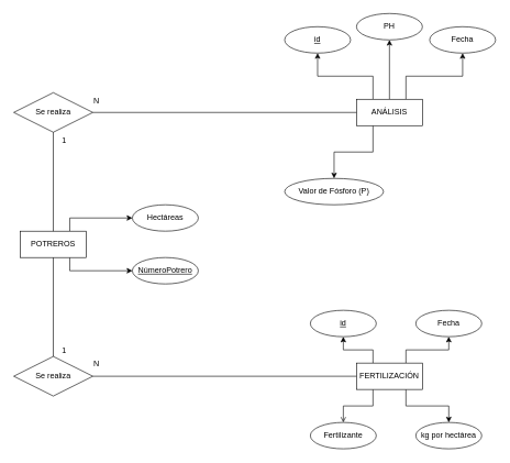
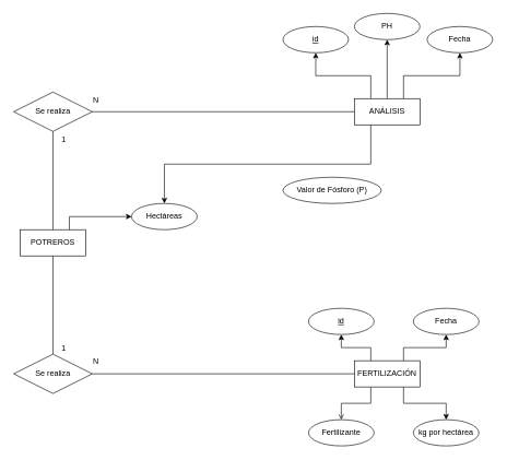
- <mxCell id="7" style="edgeStyle=orthogonalEdgeStyle;rounded=0;orthogonalLoop=1;jettySize=auto;html=1;exitX=0.25;exitY=1;exitDx=0;exitDy=0;entryX=0.5;entryY=0;entryDx=0;entryDy=0;" edge="1" parent="1" source="9" target="29"><mxGeometry relative="1" as="geometry" /></mxCell>
+ <mxCell id="7" style="edgeStyle=orthogonalEdgeStyle;rounded=0;orthogonalLoop=1;jettySize=auto;html=1;exitX=0.25;exitY=1;exitDx=0;exitDy=0;" edge="1" parent="1" source="9" target="26"><mxGeometry relative="1" as="geometry" /></mxCell>
- <mxCell id="2" style="edgeStyle=orthogonalEdgeStyle;rounded=0;orthogonalLoop=1;jettySize=auto;html=1;exitX=0.75;exitY=1;exitDx=0;exitDy=0;entryX=0;entryY=0.5;entryDx=0;entryDy=0;" edge="1" parent="1" source="4" target="25"><mxGeometry relative="1" as="geometry" /></mxCell>
- <mxCell id="25" value="NúmeroPotrero" style="ellipse;whiteSpace=wrap;html=1;align=center;fontStyle=4;" vertex="1" parent="1"><mxGeometry x="200" y="390" width="100" height="40" as="geometry" /></mxCell>
